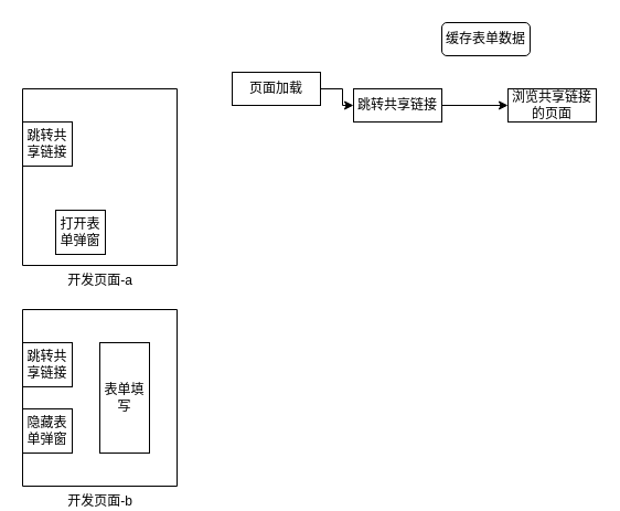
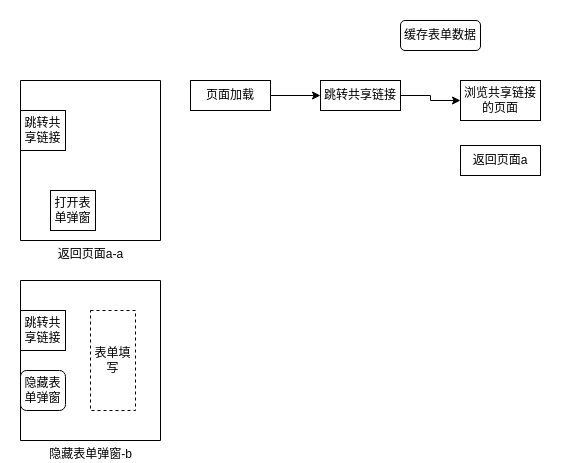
- <mxCell id="6" value="页面加载" style="rounded=0;whiteSpace=wrap;html=1;" vertex="1" parent="1"><mxGeometry x="210" y="65" width="80" height="30" as="geometry" /></mxCell>
+ <mxCell id="6" value="页面加载" style="rounded=0;whiteSpace=wrap;html=1;" vertex="1" parent="1"><mxGeometry x="190" y="80" width="80" height="30" as="geometry" /></mxCell>
- <mxCell id="9" value="浏览共享链接的页面" style="rounded=0;whiteSpace=wrap;html=1;" vertex="1" parent="1"><mxGeometry x="460" y="80" width="80" height="30" as="geometry" /></mxCell>
+ <mxCell id="9" value="浏览共享链接的页面" style="rounded=0;whiteSpace=wrap;html=1;" vertex="1" parent="1"><mxGeometry x="460" y="80" width="80" height="40" as="geometry" /></mxCell>
+ <mxCell id="15" value="返回页面a" style="rounded=0;whiteSpace=wrap;html=1;" vertex="1" parent="1"><mxGeometry x="460" y="145" width="80" height="30" as="geometry" /></mxCell>
- <mxCell id="2" value="开发页面-a" style="verticalLabelPosition=bottom;verticalAlign=top;html=1;shape=mxgraph.basic.rect;fillColor2=none;strokeWidth=1;size=20;indent=5;" vertex="1" parent="1"><mxGeometry x="20" y="80" width="140" height="160" as="geometry" /></mxCell>
+ <mxCell id="2" value="返回页面a-a" style="verticalLabelPosition=bottom;verticalAlign=top;html=1;shape=mxgraph.basic.rect;fillColor2=none;strokeWidth=1;size=20;indent=5;" vertex="1" parent="1"><mxGeometry x="20" y="80" width="140" height="160" as="geometry" /></mxCell>
- <mxCell id="14" value="表单填写" style="rounded=0;whiteSpace=wrap;html=1;" vertex="1" parent="1"><mxGeometry x="90" y="310" width="45" height="100" as="geometry" /></mxCell>
+ <mxCell id="14" value="表单填写" style="rounded=0;whiteSpace=wrap;html=1;dashed=1;" vertex="1" parent="1"><mxGeometry x="90" y="310" width="45" height="100" as="geometry" /></mxCell>
- <mxCell id="13" value="隐藏表单弹窗" style="rounded=0;whiteSpace=wrap;html=1;" vertex="1" parent="1"><mxGeometry x="20" y="370" width="45" height="40" as="geometry" /></mxCell>
+ <mxCell id="13" value="隐藏表单弹窗" style="whiteSpace=wrap;html=1;rounded=1;" vertex="1" parent="1"><mxGeometry x="20" y="370" width="45" height="40" as="geometry" /></mxCell>
- <mxCell id="11" value="开发页面-b" style="verticalLabelPosition=bottom;verticalAlign=top;html=1;shape=mxgraph.basic.rect;fillColor2=none;strokeWidth=1;size=20;indent=5;" vertex="1" parent="1"><mxGeometry x="20" y="280" width="140" height="160" as="geometry" /></mxCell>
+ <mxCell id="11" value="隐藏表单弹窗-b" style="verticalLabelPosition=bottom;verticalAlign=top;html=1;shape=mxgraph.basic.rect;fillColor2=none;strokeWidth=1;size=20;indent=5;" vertex="1" parent="1"><mxGeometry x="20" y="280" width="140" height="160" as="geometry" /></mxCell>
